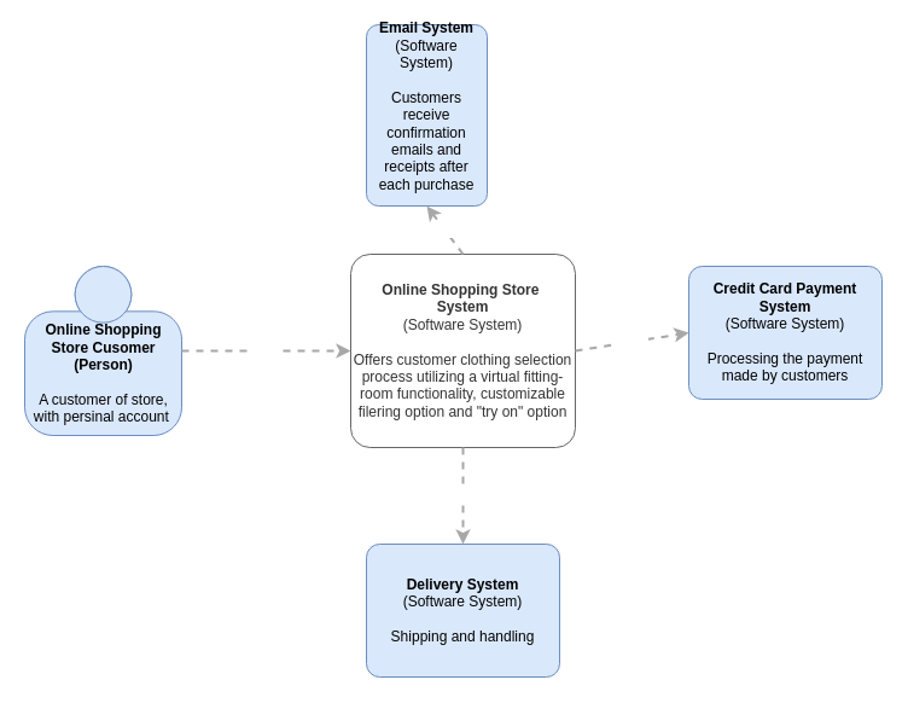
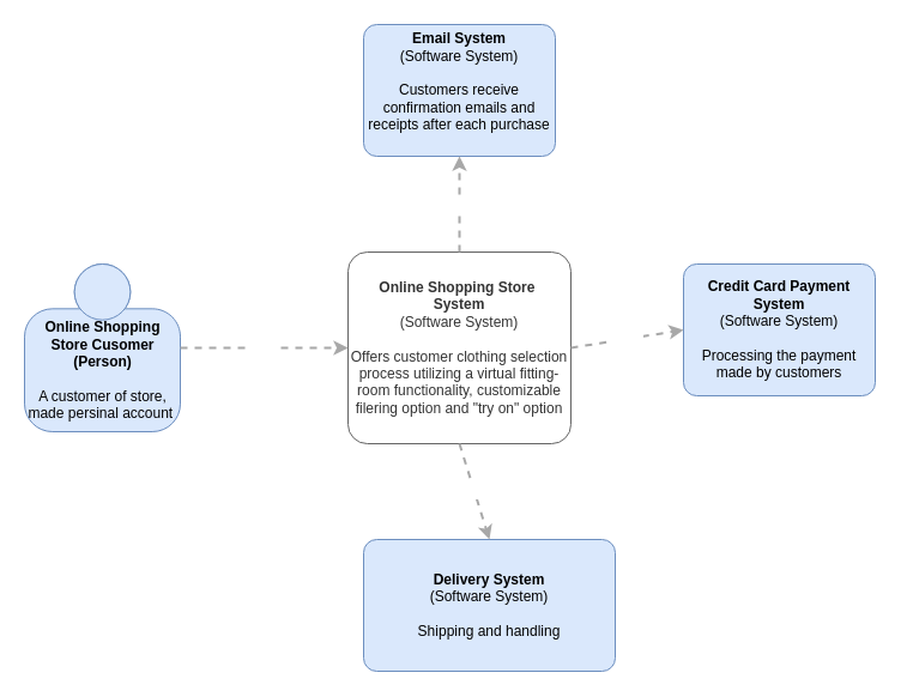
- <mxCell id="5" value="&lt;b&gt;Email System&lt;/b&gt;&lt;div&gt;(Software System)&lt;/div&gt;&lt;br&gt;&lt;div&gt;&lt;div&gt;Customers receive confirmation emails and receipts after each purchase&lt;/div&gt;&lt;/div&gt;&lt;div&gt;&lt;br&gt;&lt;/div&gt;" style="rounded=1;whiteSpace=wrap;html=1;labelBackgroundColor=none;fillColor=#dae8fc;fontColor=#000000;align=center;arcSize=10;strokeColor=#6c8ebf;points=[[0.25,0,0],[0.5,0,0],[0.75,0,0],[1,0.25,0],[1,0.5,0],[1,0.75,0],[0.75,1,0],[0.5,1,0],[0.25,1,0],[0,0.75,0],[0,0.5,0],[0,0.25,0]];" parent="1" vertex="1"><mxGeometry x="303" y="20" width="100" height="150" as="geometry" /></mxCell>
+ <mxCell id="5" value="&lt;b&gt;Email System&lt;/b&gt;&lt;div&gt;(Software System)&lt;/div&gt;&lt;br&gt;&lt;div&gt;&lt;div&gt;Customers receive confirmation emails and receipts after each purchase&lt;/div&gt;&lt;/div&gt;&lt;div&gt;&lt;br&gt;&lt;/div&gt;" style="rounded=1;whiteSpace=wrap;html=1;labelBackgroundColor=none;fillColor=#dae8fc;fontColor=#000000;align=center;arcSize=10;strokeColor=#6c8ebf;points=[[0.25,0,0],[0.5,0,0],[0.75,0,0],[1,0.25,0],[1,0.5,0],[1,0.75,0],[0.75,1,0],[0.5,1,0],[0.25,1,0],[0,0.75,0],[0,0.5,0],[0,0.25,0]];" parent="1" vertex="1"><mxGeometry x="303" y="20" width="160" height="110.0" as="geometry" /></mxCell>
- <mxCell id="4" value="&lt;font color=&quot;#000000&quot;&gt;&lt;b&gt;Online Shopping &lt;/b&gt;&lt;br&gt;&lt;b&gt;Store Cusomer&lt;/b&gt;&lt;br&gt;&lt;b&gt;(Person)&lt;/b&gt;&lt;br&gt;&lt;br&gt;A customer of store, &lt;br&gt;with persinal account&lt;b&gt;&amp;nbsp;&lt;br&gt;&lt;/b&gt;&lt;/font&gt;" style="html=1;dashed=0;whitespace=wrap;fillColor=#DAE8FC;strokeColor=#6C8EBF;shape=mxgraph.c4.person;align=center;points=[[0.5,0,0],[1,0.5,0],[1,0.75,0],[0.75,1,0],[0.5,1,0],[0.25,1,0],[0,0.75,0],[0,0.5,0]];" parent="1" vertex="1"><mxGeometry x="20" y="220" width="130" height="140" as="geometry" /></mxCell>
+ <mxCell id="4" value="&lt;font color=&quot;#000000&quot;&gt;&lt;b&gt;Online Shopping &lt;/b&gt;&lt;br&gt;&lt;b&gt;Store Cusomer&lt;/b&gt;&lt;br&gt;&lt;b&gt;(Person)&lt;/b&gt;&lt;br&gt;&lt;br&gt;A customer of store, &lt;br&gt;made persinal account&lt;b&gt;&amp;nbsp;&lt;br&gt;&lt;/b&gt;&lt;/font&gt;" style="html=1;dashed=0;whitespace=wrap;fillColor=#DAE8FC;strokeColor=#6C8EBF;shape=mxgraph.c4.person;align=center;points=[[0.5,0,0],[1,0.5,0],[1,0.75,0],[0.75,1,0],[0.5,1,0],[0.25,1,0],[0,0.75,0],[0,0.5,0]];" parent="1" vertex="1"><mxGeometry x="20" y="220" width="130" height="140" as="geometry" /></mxCell>
- <mxCell id="3" value="&lt;b&gt;Delivery System&lt;/b&gt;&lt;br&gt;&lt;div&gt;(Software System)&lt;/div&gt;&lt;br&gt;&lt;div&gt;Shipping and handling&lt;/div&gt;" style="rounded=1;whiteSpace=wrap;html=1;labelBackgroundColor=none;fillColor=#dae8fc;fontColor=#000000;align=center;arcSize=10;strokeColor=#6c8ebf;points=[[0.25,0,0],[0.5,0,0],[0.75,0,0],[1,0.25,0],[1,0.5,0],[1,0.75,0],[0.75,1,0],[0.5,1,0],[0.25,1,0],[0,0.75,0],[0,0.5,0],[0,0.25,0]];" parent="1" vertex="1"><mxGeometry x="303" y="450" width="160" height="110.0" as="geometry" /></mxCell>
+ <mxCell id="3" value="&lt;b&gt;Delivery System&lt;/b&gt;&lt;br&gt;&lt;div&gt;(Software System)&lt;/div&gt;&lt;br&gt;&lt;div&gt;Shipping and handling&lt;/div&gt;" style="rounded=1;whiteSpace=wrap;html=1;labelBackgroundColor=none;fillColor=#dae8fc;fontColor=#000000;align=center;arcSize=10;strokeColor=#6c8ebf;points=[[0.25,0,0],[0.5,0,0],[0.75,0,0],[1,0.25,0],[1,0.5,0],[1,0.75,0],[0.75,1,0],[0.5,1,0],[0.25,1,0],[0,0.75,0],[0,0.5,0],[0,0.25,0]];" parent="1" vertex="1"><mxGeometry x="303" y="450" width="210" height="110.0" as="geometry" /></mxCell>
